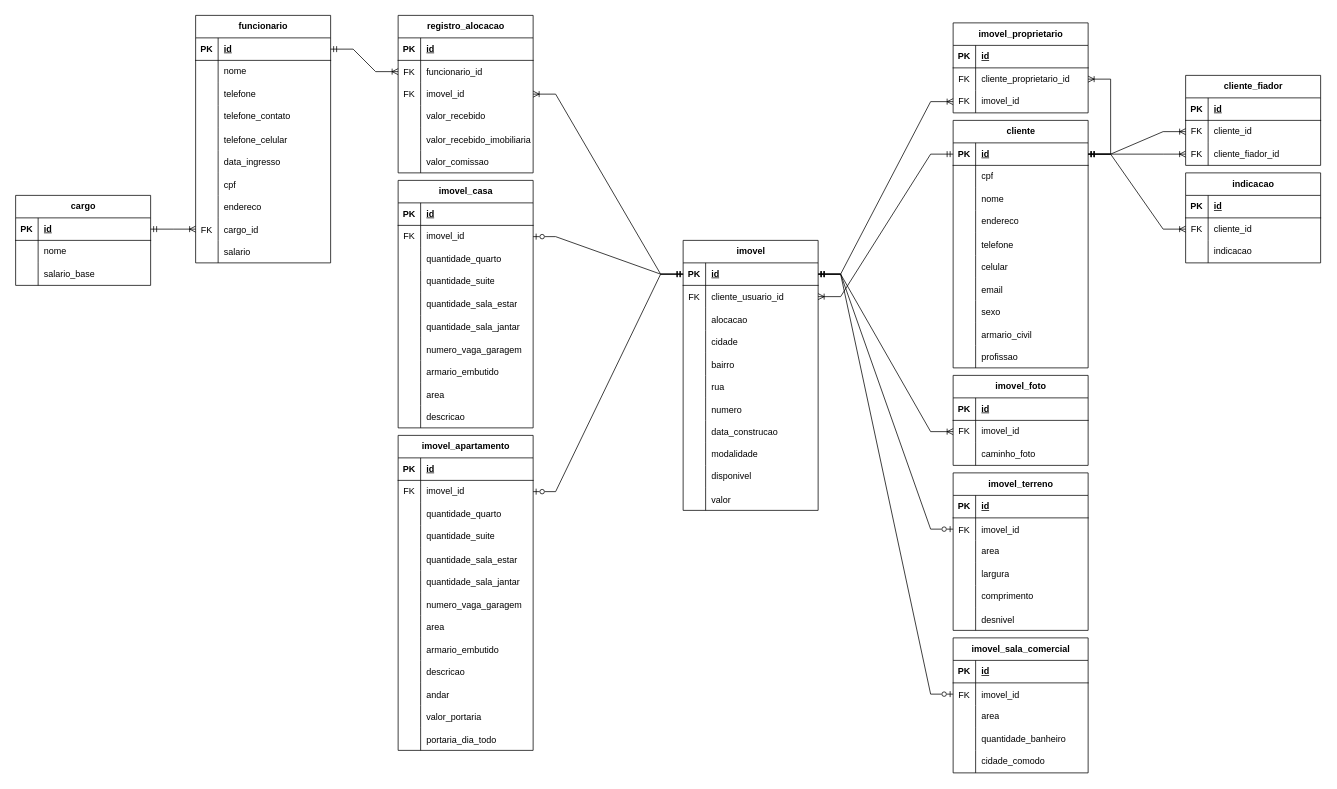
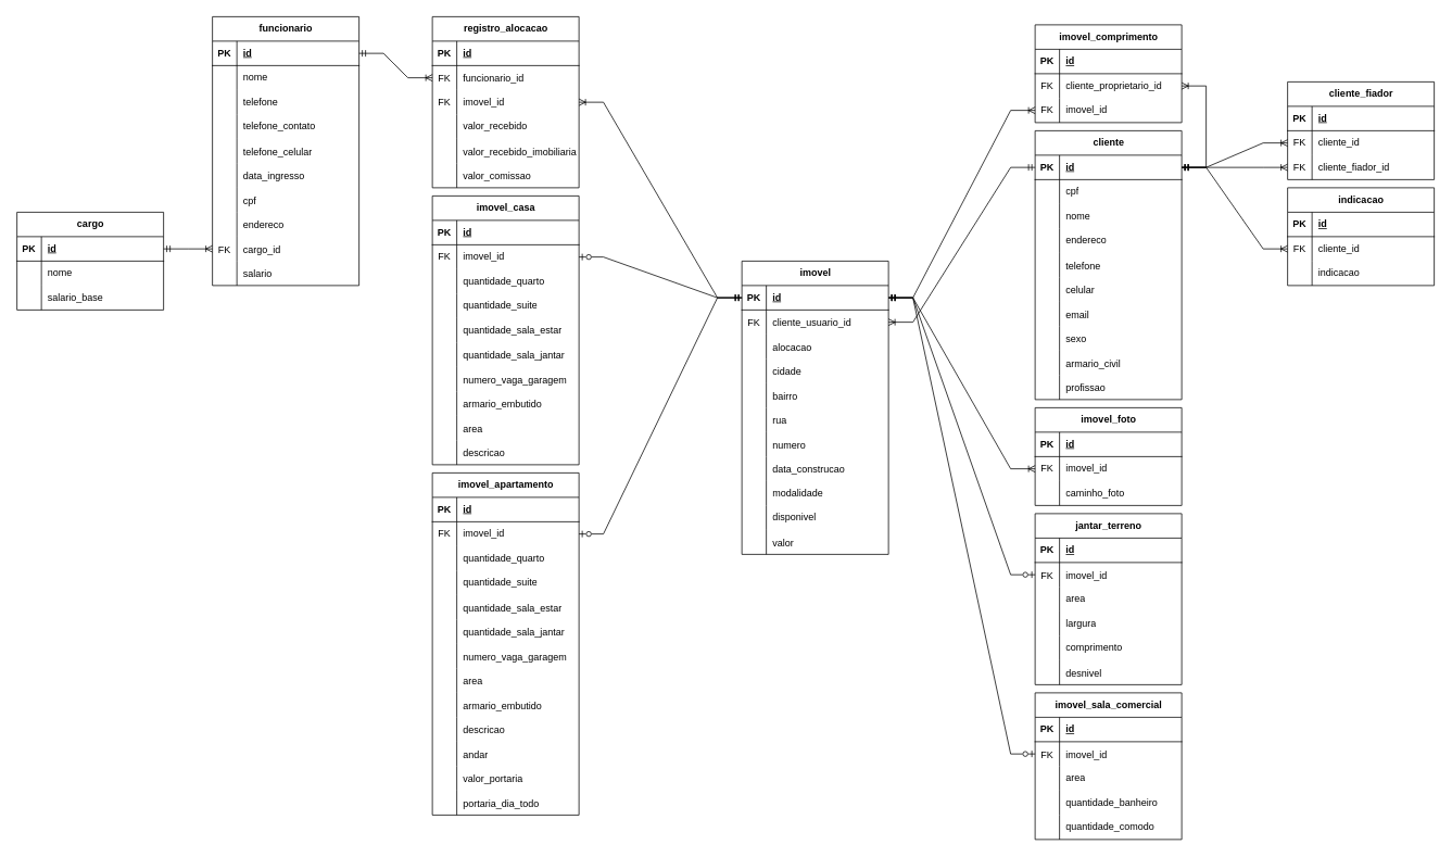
- <mxCell id="171" value="imovel_proprietario" style="shape=table;startSize=30;container=1;collapsible=1;childLayout=tableLayout;fixedRows=1;rowLines=0;fontStyle=1;align=center;resizeLast=1;html=1;" vertex="1" parent="1"><mxGeometry x="1270" y="30" width="180" height="120" as="geometry" /></mxCell>
+ <mxCell id="171" value="imovel_comprimento" style="shape=table;startSize=30;container=1;collapsible=1;childLayout=tableLayout;fixedRows=1;rowLines=0;fontStyle=1;align=center;resizeLast=1;html=1;" vertex="1" parent="1"><mxGeometry x="1270" y="30" width="180" height="120" as="geometry" /></mxCell>
- <mxCell id="133" value="imovel_terreno" style="shape=table;startSize=30;container=1;collapsible=1;childLayout=tableLayout;fixedRows=1;rowLines=0;fontStyle=1;align=center;resizeLast=1;html=1;" vertex="1" parent="1"><mxGeometry x="1270" y="630" width="180" height="210" as="geometry" /></mxCell>
+ <mxCell id="133" value="jantar_terreno" style="shape=table;startSize=30;container=1;collapsible=1;childLayout=tableLayout;fixedRows=1;rowLines=0;fontStyle=1;align=center;resizeLast=1;html=1;" vertex="1" parent="1"><mxGeometry x="1270" y="630" width="180" height="210" as="geometry" /></mxCell>
- <mxCell id="132" value="cidade_comodo" style="shape=partialRectangle;connectable=0;fillColor=none;top=0;left=0;bottom=0;right=0;align=left;spacingLeft=6;overflow=hidden;whiteSpace=wrap;html=1;" vertex="1" parent="130"><mxGeometry x="30" width="150" height="30" as="geometry"><mxRectangle width="150" height="30" as="alternateBounds" /></mxGeometry></mxCell>
+ <mxCell id="132" value="quantidade_comodo" style="shape=partialRectangle;connectable=0;fillColor=none;top=0;left=0;bottom=0;right=0;align=left;spacingLeft=6;overflow=hidden;whiteSpace=wrap;html=1;" vertex="1" parent="130"><mxGeometry x="30" width="150" height="30" as="geometry"><mxRectangle width="150" height="30" as="alternateBounds" /></mxGeometry></mxCell>
